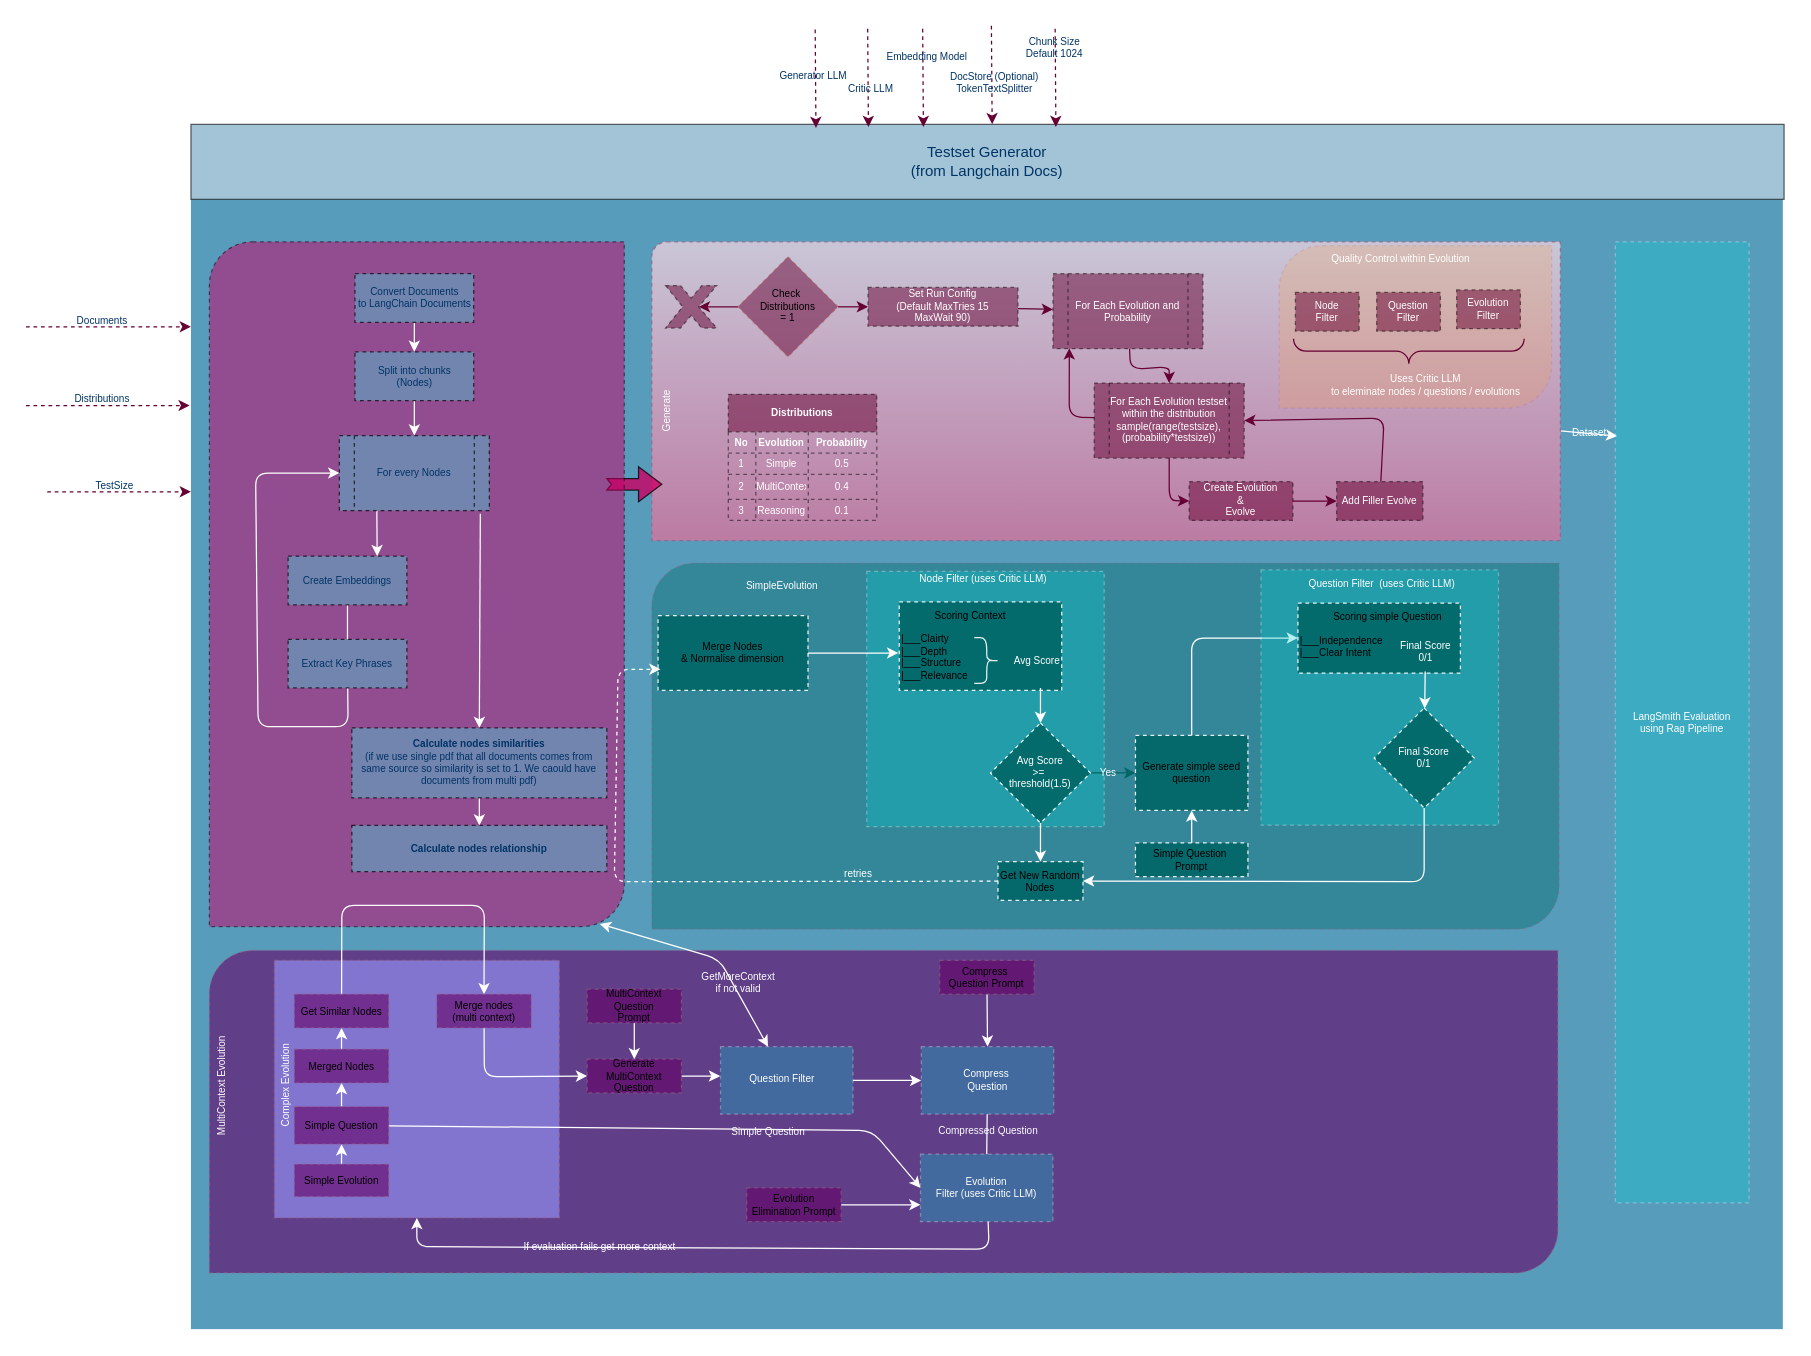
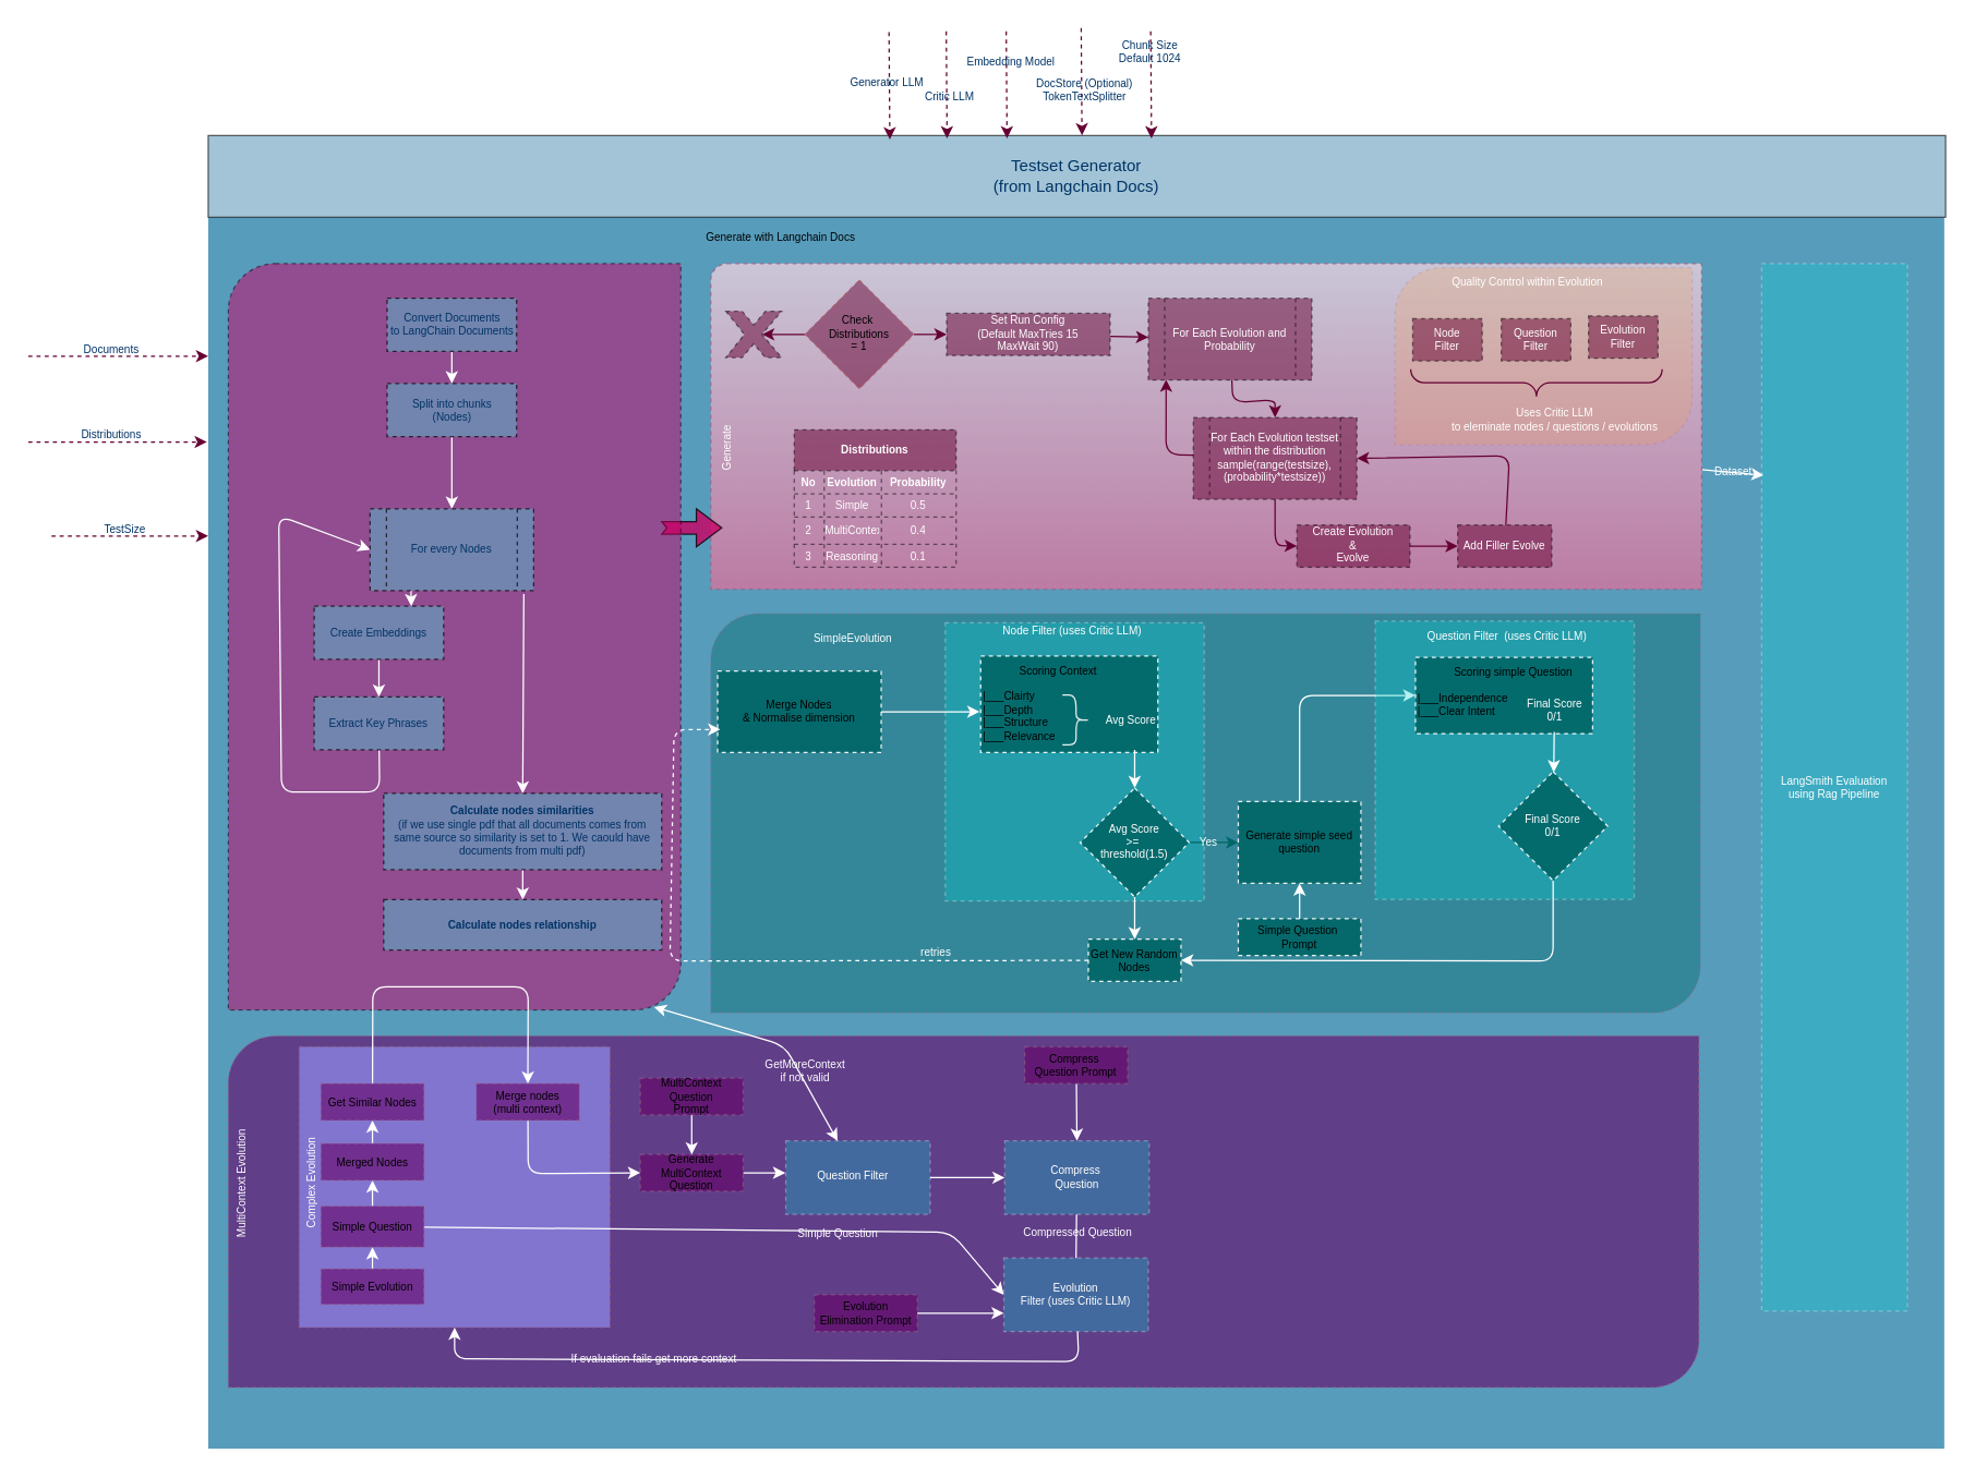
+ <mxCell id="26" value="Generate with Langchain Docs" style="text;html=1;align=center;verticalAlign=middle;resizable=0;points=[];autosize=1;strokeColor=none;fillColor=none;fontSize=8;fontColor=#000000;" vertex="1" parent="1"><mxGeometry x="508" y="163" width="127" height="22" as="geometry" /></mxCell>
- <mxCell id="33" value="For every Nodes" style="shape=process;whiteSpace=wrap;html=1;backgroundOutline=1;rounded=0;dashed=1;labelBackgroundColor=none;strokeColor=default;fontSize=8;fontColor=#003366;fillColor=#659dbb;opacity=70;" vertex="1" parent="1"><mxGeometry x="271" y="348" width="120" height="60" as="geometry" /></mxCell>
+ <mxCell id="33" value="For every Nodes" style="shape=process;whiteSpace=wrap;html=1;backgroundOutline=1;rounded=0;dashed=1;labelBackgroundColor=none;strokeColor=default;fontSize=8;fontColor=#003366;fillColor=#659dbb;opacity=70;" vertex="1" parent="1"><mxGeometry x="271" y="373" width="120" height="60" as="geometry" /></mxCell>
- <mxCell id="34" style="edgeStyle=none;html=1;labelBackgroundColor=none;strokeColor=#FFFFFF;strokeWidth=1;fontSize=8;fontColor=#003366;endArrow=none;" edge="1" parent="1" source="35" target="37"><mxGeometry relative="1" as="geometry" /></mxCell>
+ <mxCell id="34" style="edgeStyle=none;html=1;labelBackgroundColor=none;strokeColor=#FFFFFF;strokeWidth=1;fontSize=8;fontColor=#003366;" edge="1" parent="1" source="35" target="37"><mxGeometry relative="1" as="geometry" /></mxCell>
